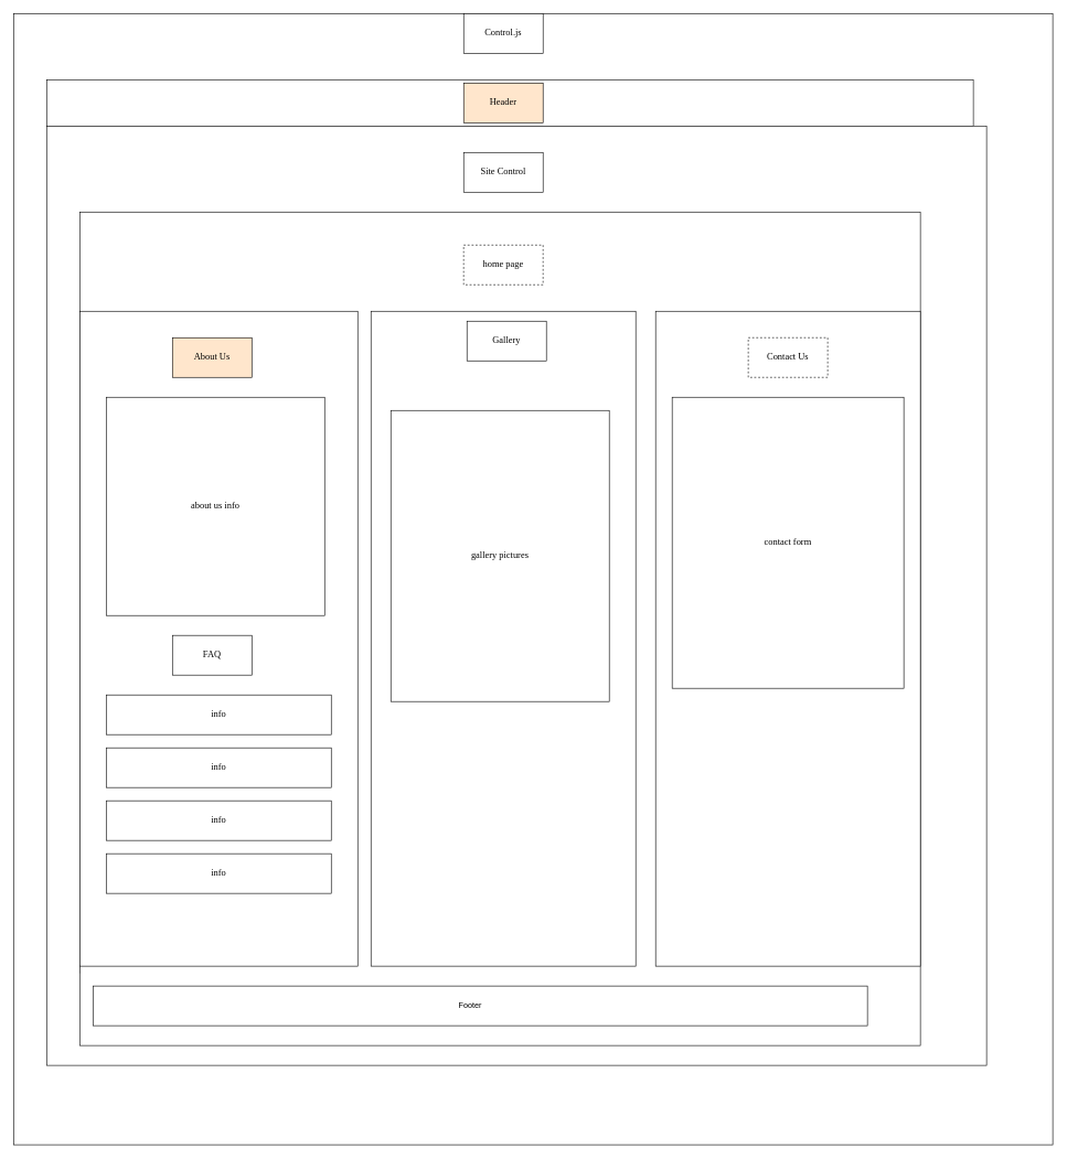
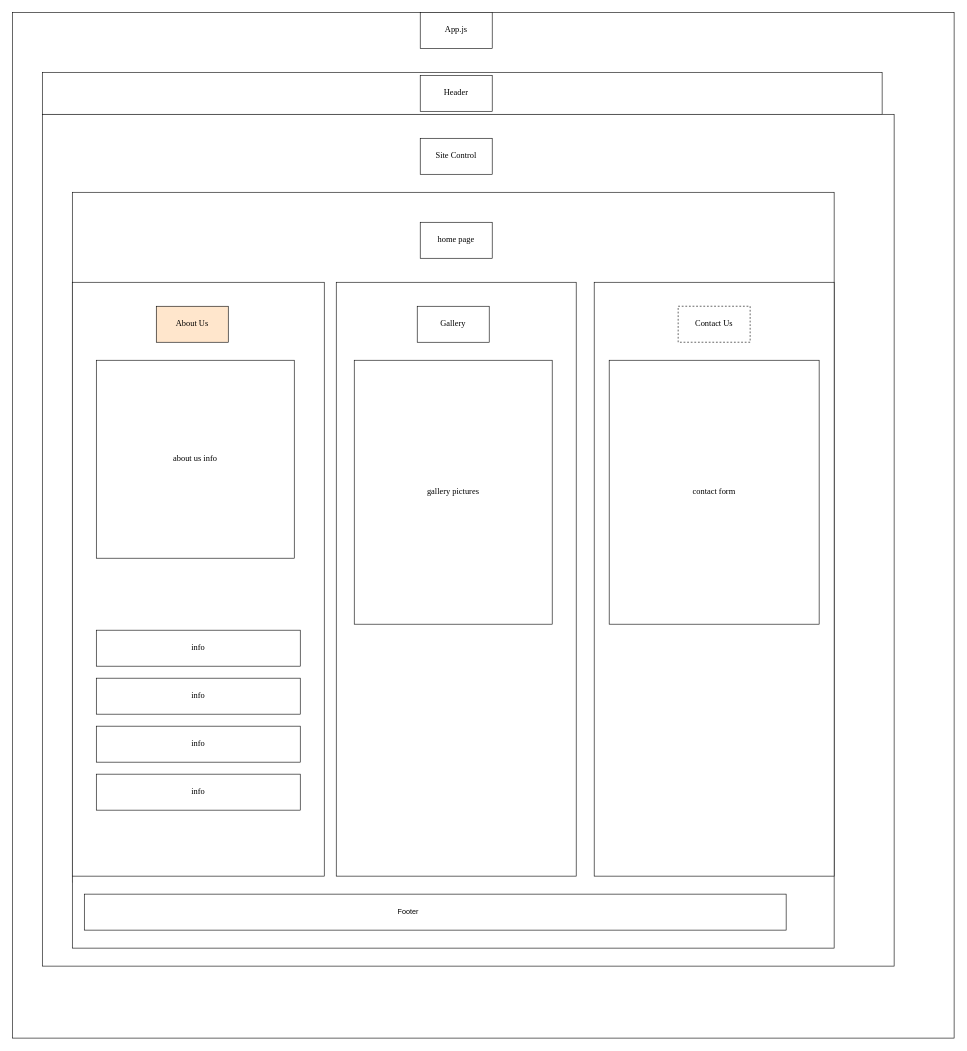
- <mxCell id="5" value="Control.js" style="rounded=0;whiteSpace=wrap;html=1;fontFamily=Times New Roman;fontSize=14;" parent="1" vertex="1"><mxGeometry x="700" y="20" width="120" height="60" as="geometry" /></mxCell>
+ <mxCell id="5" value="App.js" style="rounded=0;whiteSpace=wrap;html=1;fontFamily=Times New Roman;fontSize=14;" parent="1" vertex="1"><mxGeometry x="700" y="20" width="120" height="60" as="geometry" /></mxCell>
- <mxCell id="6" value="Header" style="rounded=0;whiteSpace=wrap;html=1;fontFamily=Times New Roman;fontSize=14;fillColor=#ffe6cc;" parent="1" vertex="1"><mxGeometry x="700" y="125" width="120" height="60" as="geometry" /></mxCell>
+ <mxCell id="6" value="Header" style="rounded=0;whiteSpace=wrap;html=1;fontFamily=Times New Roman;fontSize=14;" parent="1" vertex="1"><mxGeometry x="700" y="125" width="120" height="60" as="geometry" /></mxCell>
- <mxCell id="17" value="home page" style="rounded=0;whiteSpace=wrap;html=1;fontFamily=Times New Roman;fontSize=14;dashed=1;" parent="1" vertex="1"><mxGeometry x="700" y="370" width="120" height="60" as="geometry" /></mxCell>
+ <mxCell id="17" value="home page" style="rounded=0;whiteSpace=wrap;html=1;fontFamily=Times New Roman;fontSize=14;" parent="1" vertex="1"><mxGeometry x="700" y="370" width="120" height="60" as="geometry" /></mxCell>
- <mxCell id="15" value="Gallery" style="rounded=0;whiteSpace=wrap;html=1;fontFamily=Times New Roman;fontSize=14;" parent="1" vertex="1"><mxGeometry x="705" y="485" width="120" height="60" as="geometry" /></mxCell>
+ <mxCell id="15" value="Gallery" style="rounded=0;whiteSpace=wrap;html=1;fontFamily=Times New Roman;fontSize=14;" parent="1" vertex="1"><mxGeometry x="695" y="510" width="120" height="60" as="geometry" /></mxCell>
- <mxCell id="24" value="gallery pictures" style="rounded=0;whiteSpace=wrap;html=1;fontFamily=Times New Roman;fontSize=14;" parent="1" vertex="1"><mxGeometry x="590" y="620" width="330" height="440" as="geometry" /></mxCell>
+ <mxCell id="24" value="gallery pictures" style="rounded=0;whiteSpace=wrap;html=1;fontFamily=Times New Roman;fontSize=14;" parent="1" vertex="1"><mxGeometry x="590" y="600" width="330" height="440" as="geometry" /></mxCell>
- <mxCell id="14" value="FAQ" style="rounded=0;whiteSpace=wrap;html=1;fontFamily=Times New Roman;fontSize=14;" parent="1" vertex="1"><mxGeometry x="260" y="960" width="120" height="60" as="geometry" /></mxCell>
- <mxCell id="26" value="Footer" style="text;html=1;strokeColor=none;fillColor=none;align=center;verticalAlign=middle;whiteSpace=wrap;rounded=0;" vertex="1" parent="1"><mxGeometry x="680" y="1505" width="60" height="30" as="geometry" /></mxCell>
+ <mxCell id="26" value="Footer" style="text;html=1;strokeColor=none;fillColor=none;align=center;verticalAlign=middle;whiteSpace=wrap;rounded=0;" vertex="1" parent="1"><mxGeometry x="650" y="1505" width="60" height="30" as="geometry" /></mxCell>
